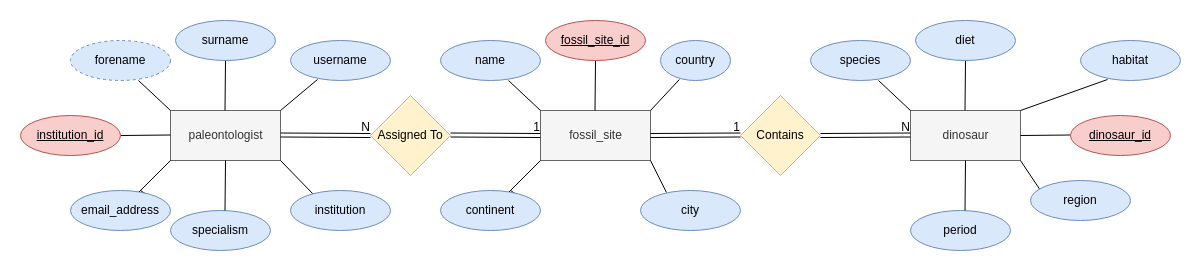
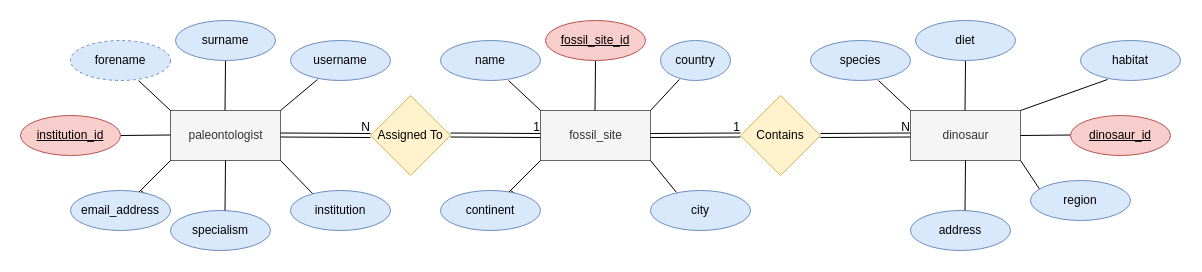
- <mxCell id="25" value="city" style="ellipse;whiteSpace=wrap;html=1;align=center;fillColor=#dae8fc;strokeColor=#6c8ebf;" vertex="1" parent="1"><mxGeometry x="640" y="190" width="100" height="40" as="geometry" /></mxCell>
+ <mxCell id="25" value="city" style="ellipse;whiteSpace=wrap;html=1;align=center;fillColor=#dae8fc;strokeColor=#6c8ebf;" vertex="1" parent="1"><mxGeometry x="650" y="190" width="100" height="40" as="geometry" /></mxCell>
- <mxCell id="36" value="period" style="ellipse;whiteSpace=wrap;html=1;align=center;fillColor=#dae8fc;strokeColor=#6c8ebf;" vertex="1" parent="1"><mxGeometry x="910" y="210" width="100" height="40" as="geometry" /></mxCell>
+ <mxCell id="36" value="address" style="ellipse;whiteSpace=wrap;html=1;align=center;fillColor=#dae8fc;strokeColor=#6c8ebf;" vertex="1" parent="1"><mxGeometry x="910" y="210" width="100" height="40" as="geometry" /></mxCell>
